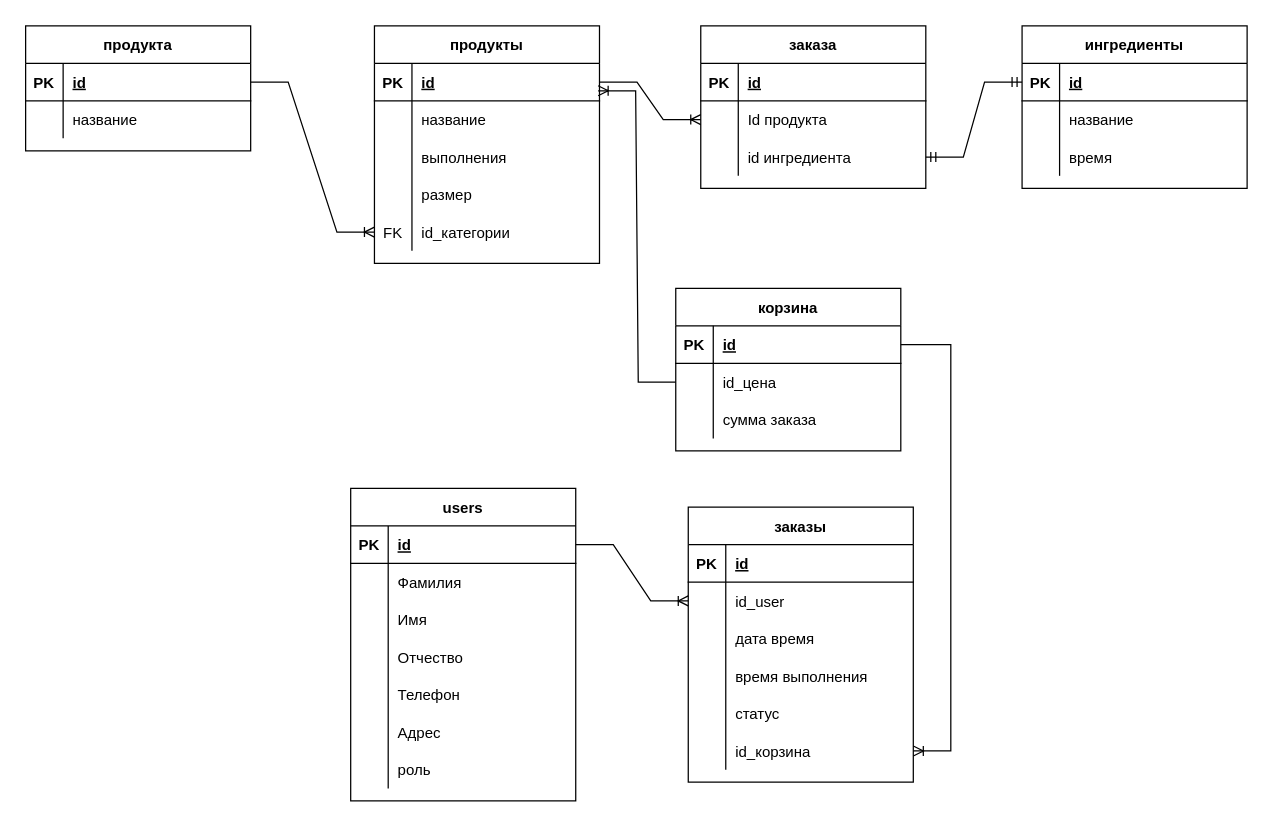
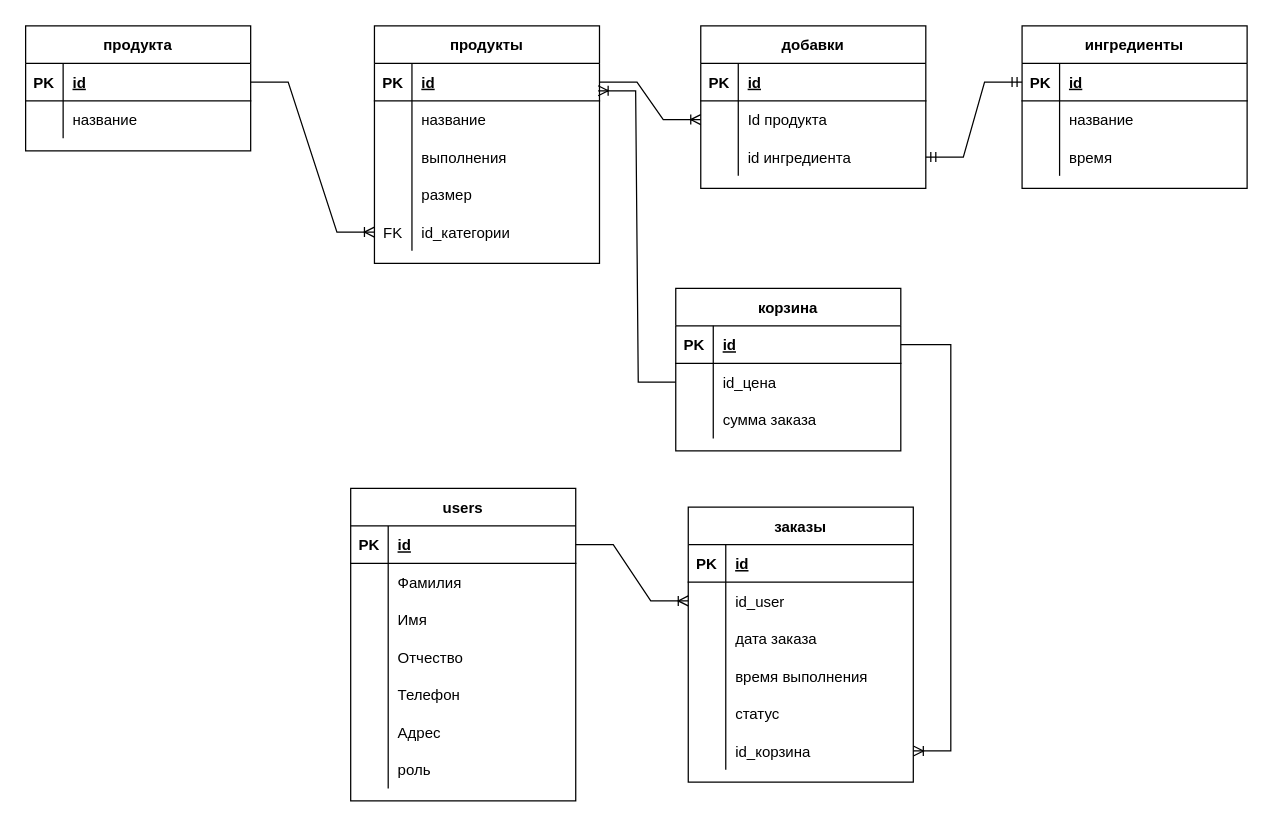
- <mxCell id="25" value="заказа" style="shape=table;startSize=30;container=1;collapsible=1;childLayout=tableLayout;fixedRows=1;rowLines=0;fontStyle=1;align=center;resizeLast=1;" parent="1" vertex="1"><mxGeometry x="560" y="20" width="180" height="130" as="geometry" /></mxCell>
+ <mxCell id="25" value="добавки" style="shape=table;startSize=30;container=1;collapsible=1;childLayout=tableLayout;fixedRows=1;rowLines=0;fontStyle=1;align=center;resizeLast=1;" parent="1" vertex="1"><mxGeometry x="560" y="20" width="180" height="130" as="geometry" /></mxCell>
- <mxCell id="76" value="дата время" style="shape=partialRectangle;connectable=0;fillColor=none;top=0;left=0;bottom=0;right=0;align=left;spacingLeft=6;overflow=hidden;" parent="74" vertex="1"><mxGeometry x="30" width="150" height="30" as="geometry"><mxRectangle width="150" height="30" as="alternateBounds" /></mxGeometry></mxCell>
+ <mxCell id="76" value="дата заказа" style="shape=partialRectangle;connectable=0;fillColor=none;top=0;left=0;bottom=0;right=0;align=left;spacingLeft=6;overflow=hidden;" parent="74" vertex="1"><mxGeometry x="30" width="150" height="30" as="geometry"><mxRectangle width="150" height="30" as="alternateBounds" /></mxGeometry></mxCell>
